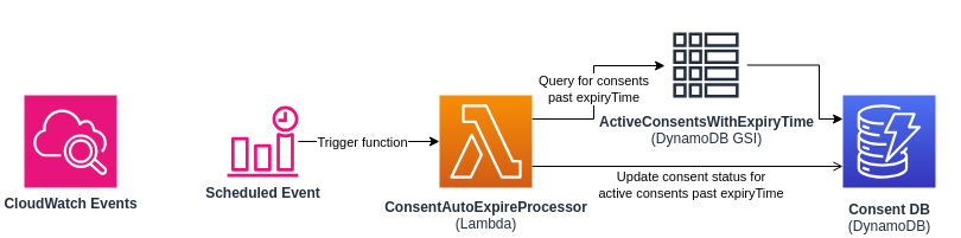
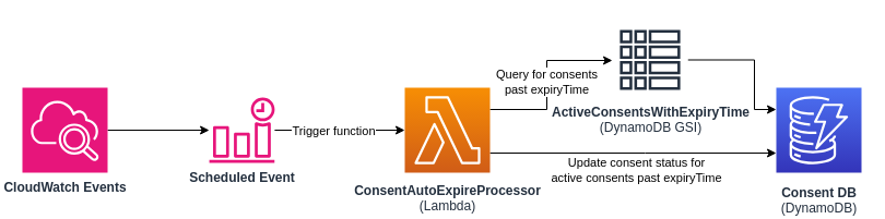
+ <mxCell id="2" style="edgeStyle=orthogonalEdgeStyle;rounded=0;orthogonalLoop=1;jettySize=auto;html=1;" edge="1" parent="1" source="3" target="6"><mxGeometry relative="1" as="geometry" /></mxCell>
- <mxCell id="9" style="edgeStyle=orthogonalEdgeStyle;rounded=0;orthogonalLoop=1;jettySize=auto;html=1;endArrow=open;" edge="1" parent="1" source="11" target="12"><mxGeometry relative="1" as="geometry"><Array as="points"><mxPoint x="590" y="140" /><mxPoint x="590" y="140" /></Array></mxGeometry></mxCell>
+ <mxCell id="9" style="edgeStyle=orthogonalEdgeStyle;rounded=0;orthogonalLoop=1;jettySize=auto;html=1;" edge="1" parent="1" source="11" target="12"><mxGeometry relative="1" as="geometry"><Array as="points"><mxPoint x="590" y="140" /><mxPoint x="590" y="140" /></Array></mxGeometry></mxCell>
